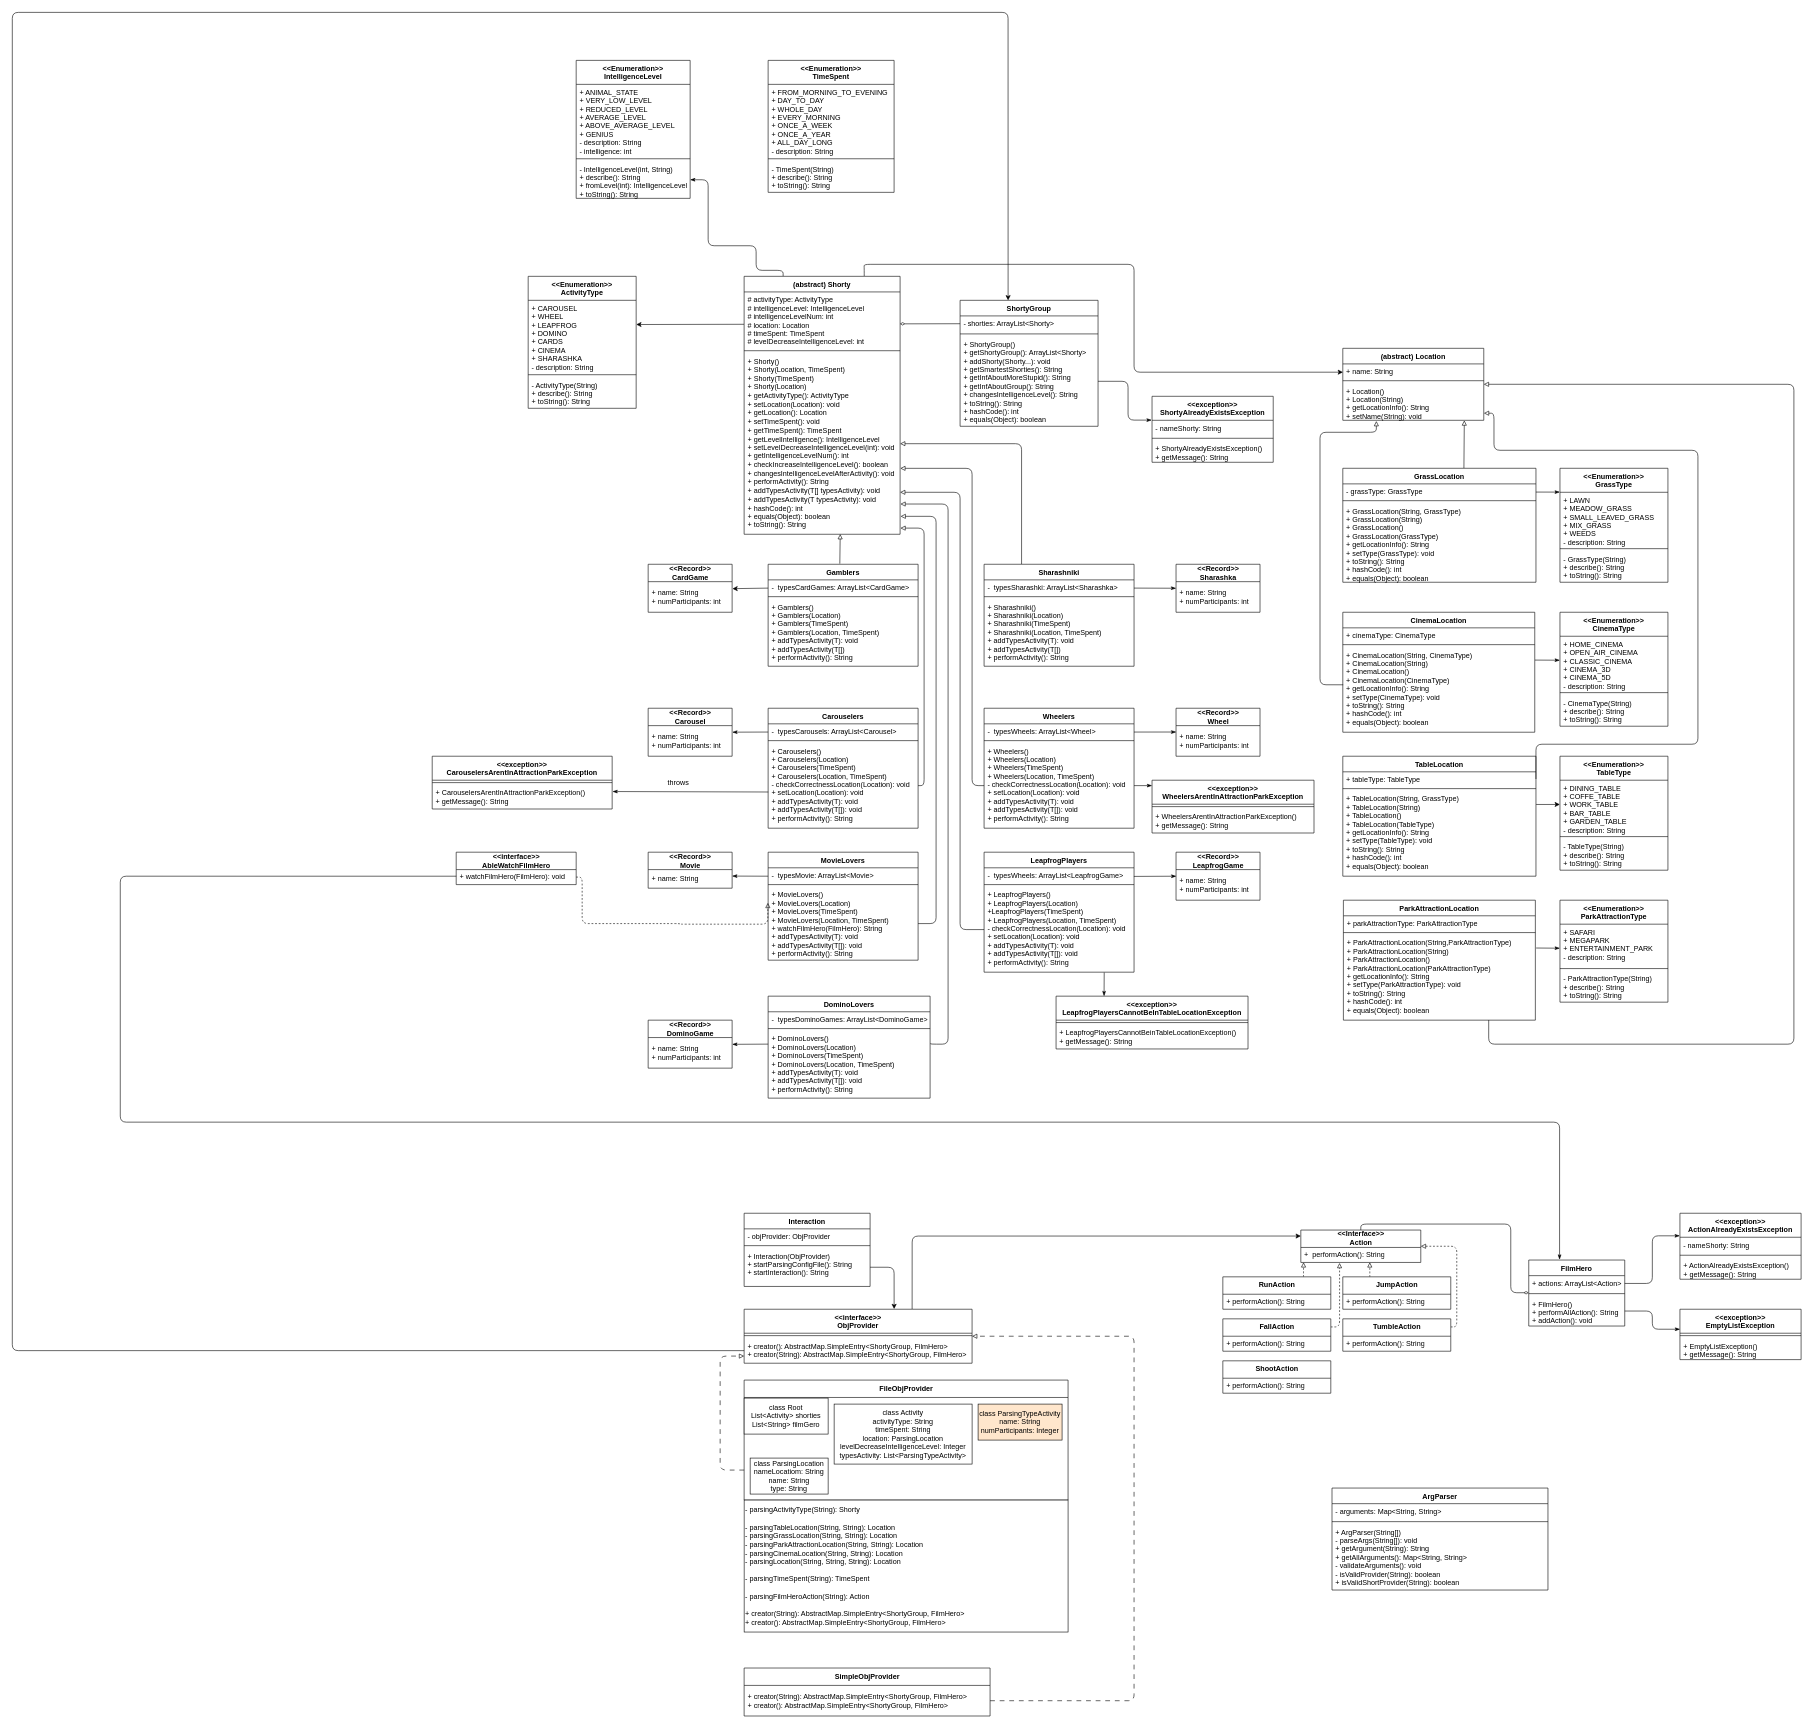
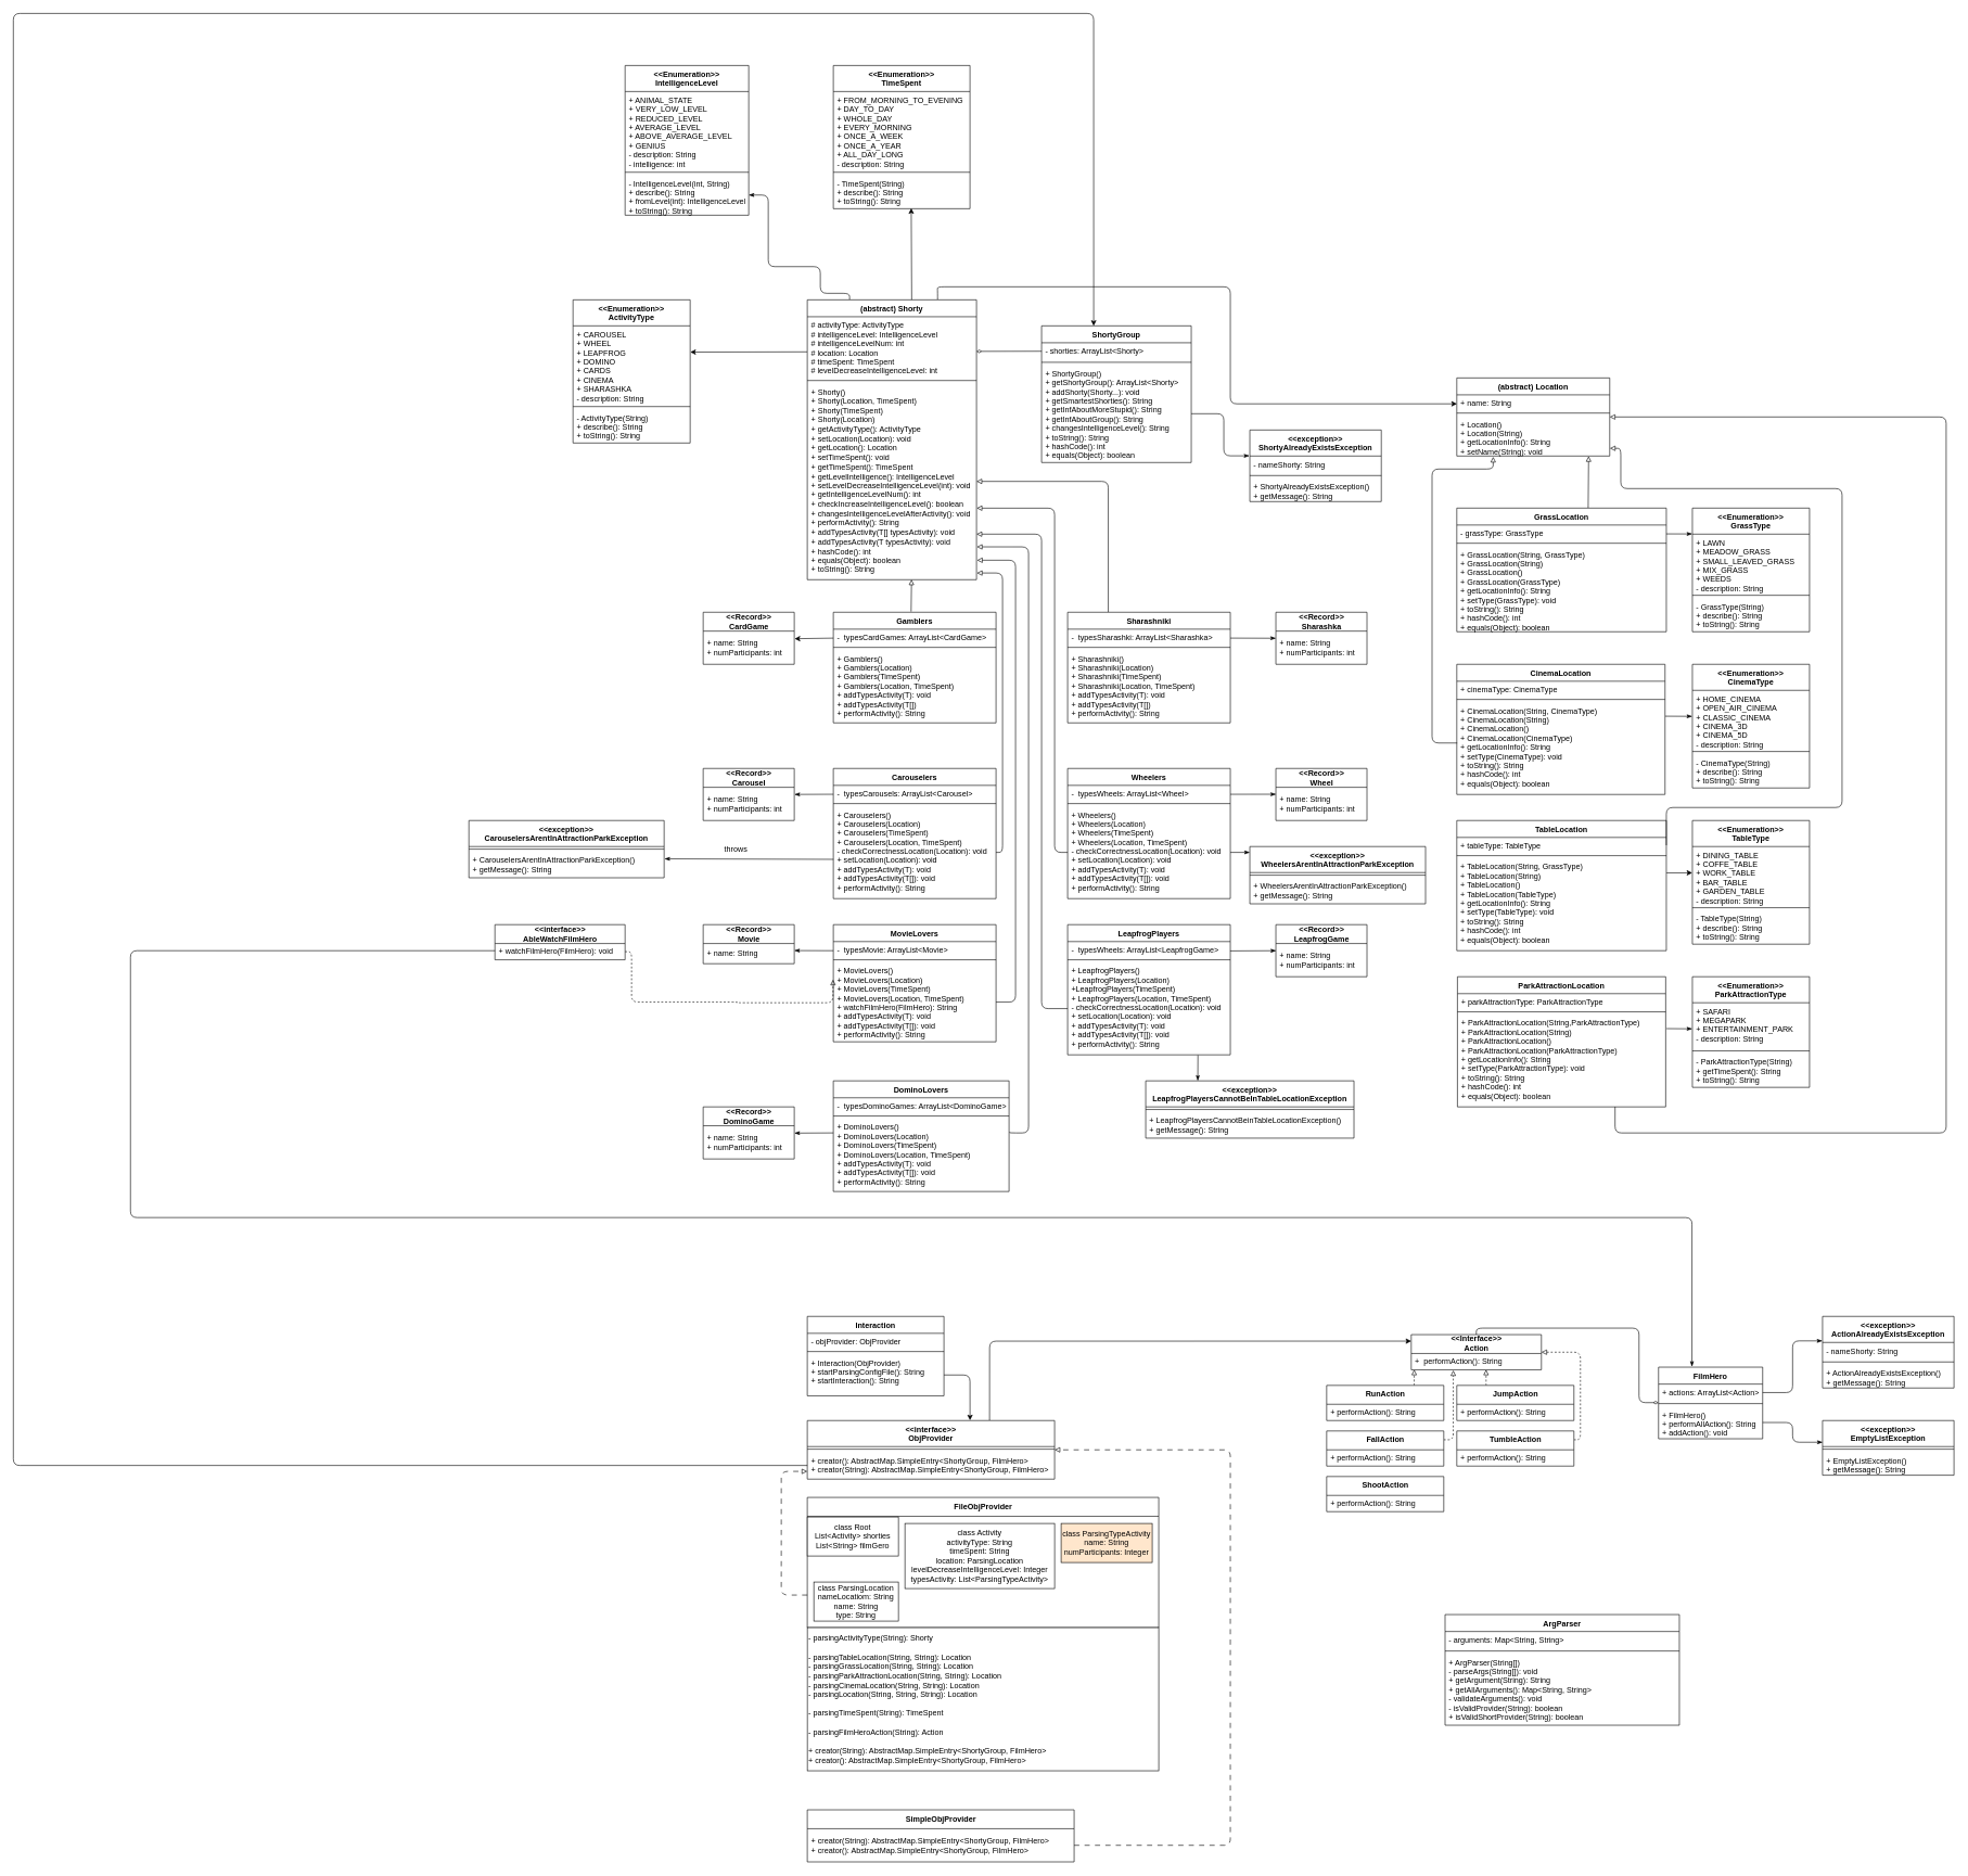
+ <mxCell id="3" style="edgeStyle=none;html=1;exitX=0.617;exitY=0.002;exitDx=0;exitDy=0;entryX=0.57;entryY=0.985;entryDx=0;entryDy=0;entryPerimeter=0;exitPerimeter=0;" parent="1" source="5" target="109" edge="1"><mxGeometry relative="1" as="geometry"><mxPoint x="1384.79" y="619.36" as="targetPoint" /></mxGeometry></mxCell>
- <mxCell id="155" value="- ParkAttractionType(String)&#10;+ describe(): String&#10;+ toString(): String" style="text;strokeColor=none;fillColor=none;align=left;verticalAlign=top;spacingLeft=4;spacingRight=4;overflow=hidden;rotatable=0;points=[[0,0.5],[1,0.5]];portConstraint=eastwest;" parent="152" vertex="1"><mxGeometry y="118" width="180" height="52" as="geometry" /></mxCell>
+ <mxCell id="155" value="- ParkAttractionType(String)&#10;+ getTimeSpent(): String&#10;+ toString(): String" style="text;strokeColor=none;fillColor=none;align=left;verticalAlign=top;spacingLeft=4;spacingRight=4;overflow=hidden;rotatable=0;points=[[0,0.5],[1,0.5]];portConstraint=eastwest;" parent="152" vertex="1"><mxGeometry y="118" width="180" height="52" as="geometry" /></mxCell>
